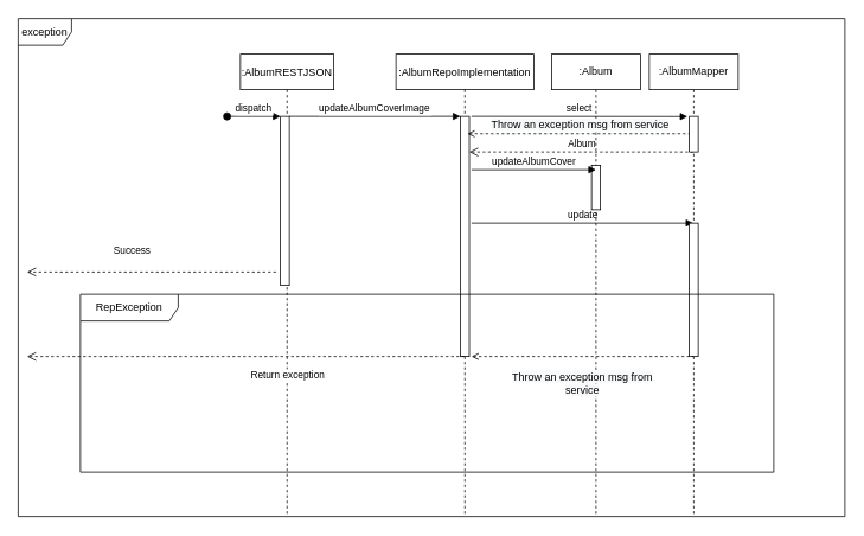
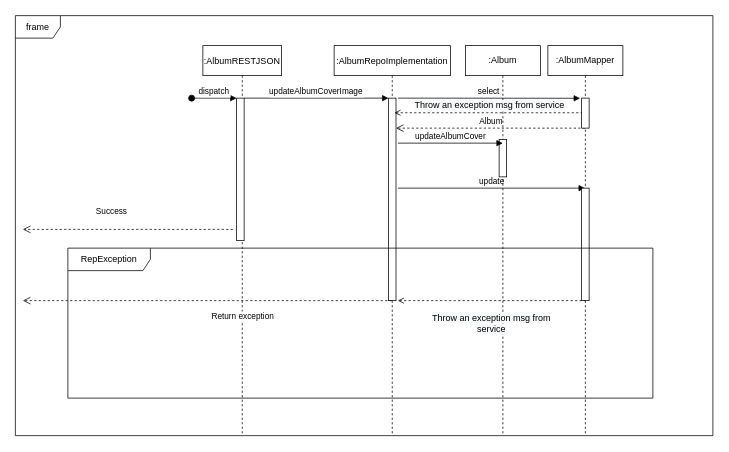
- <mxCell id="24" value="exception" style="shape=umlFrame;whiteSpace=wrap;html=1;" vertex="1" parent="1"><mxGeometry x="20" y="20" width="930" height="560" as="geometry" /></mxCell>
+ <mxCell id="24" value="frame" style="shape=umlFrame;whiteSpace=wrap;html=1;" vertex="1" parent="1"><mxGeometry x="20" y="20" width="930" height="560" as="geometry" /></mxCell>
